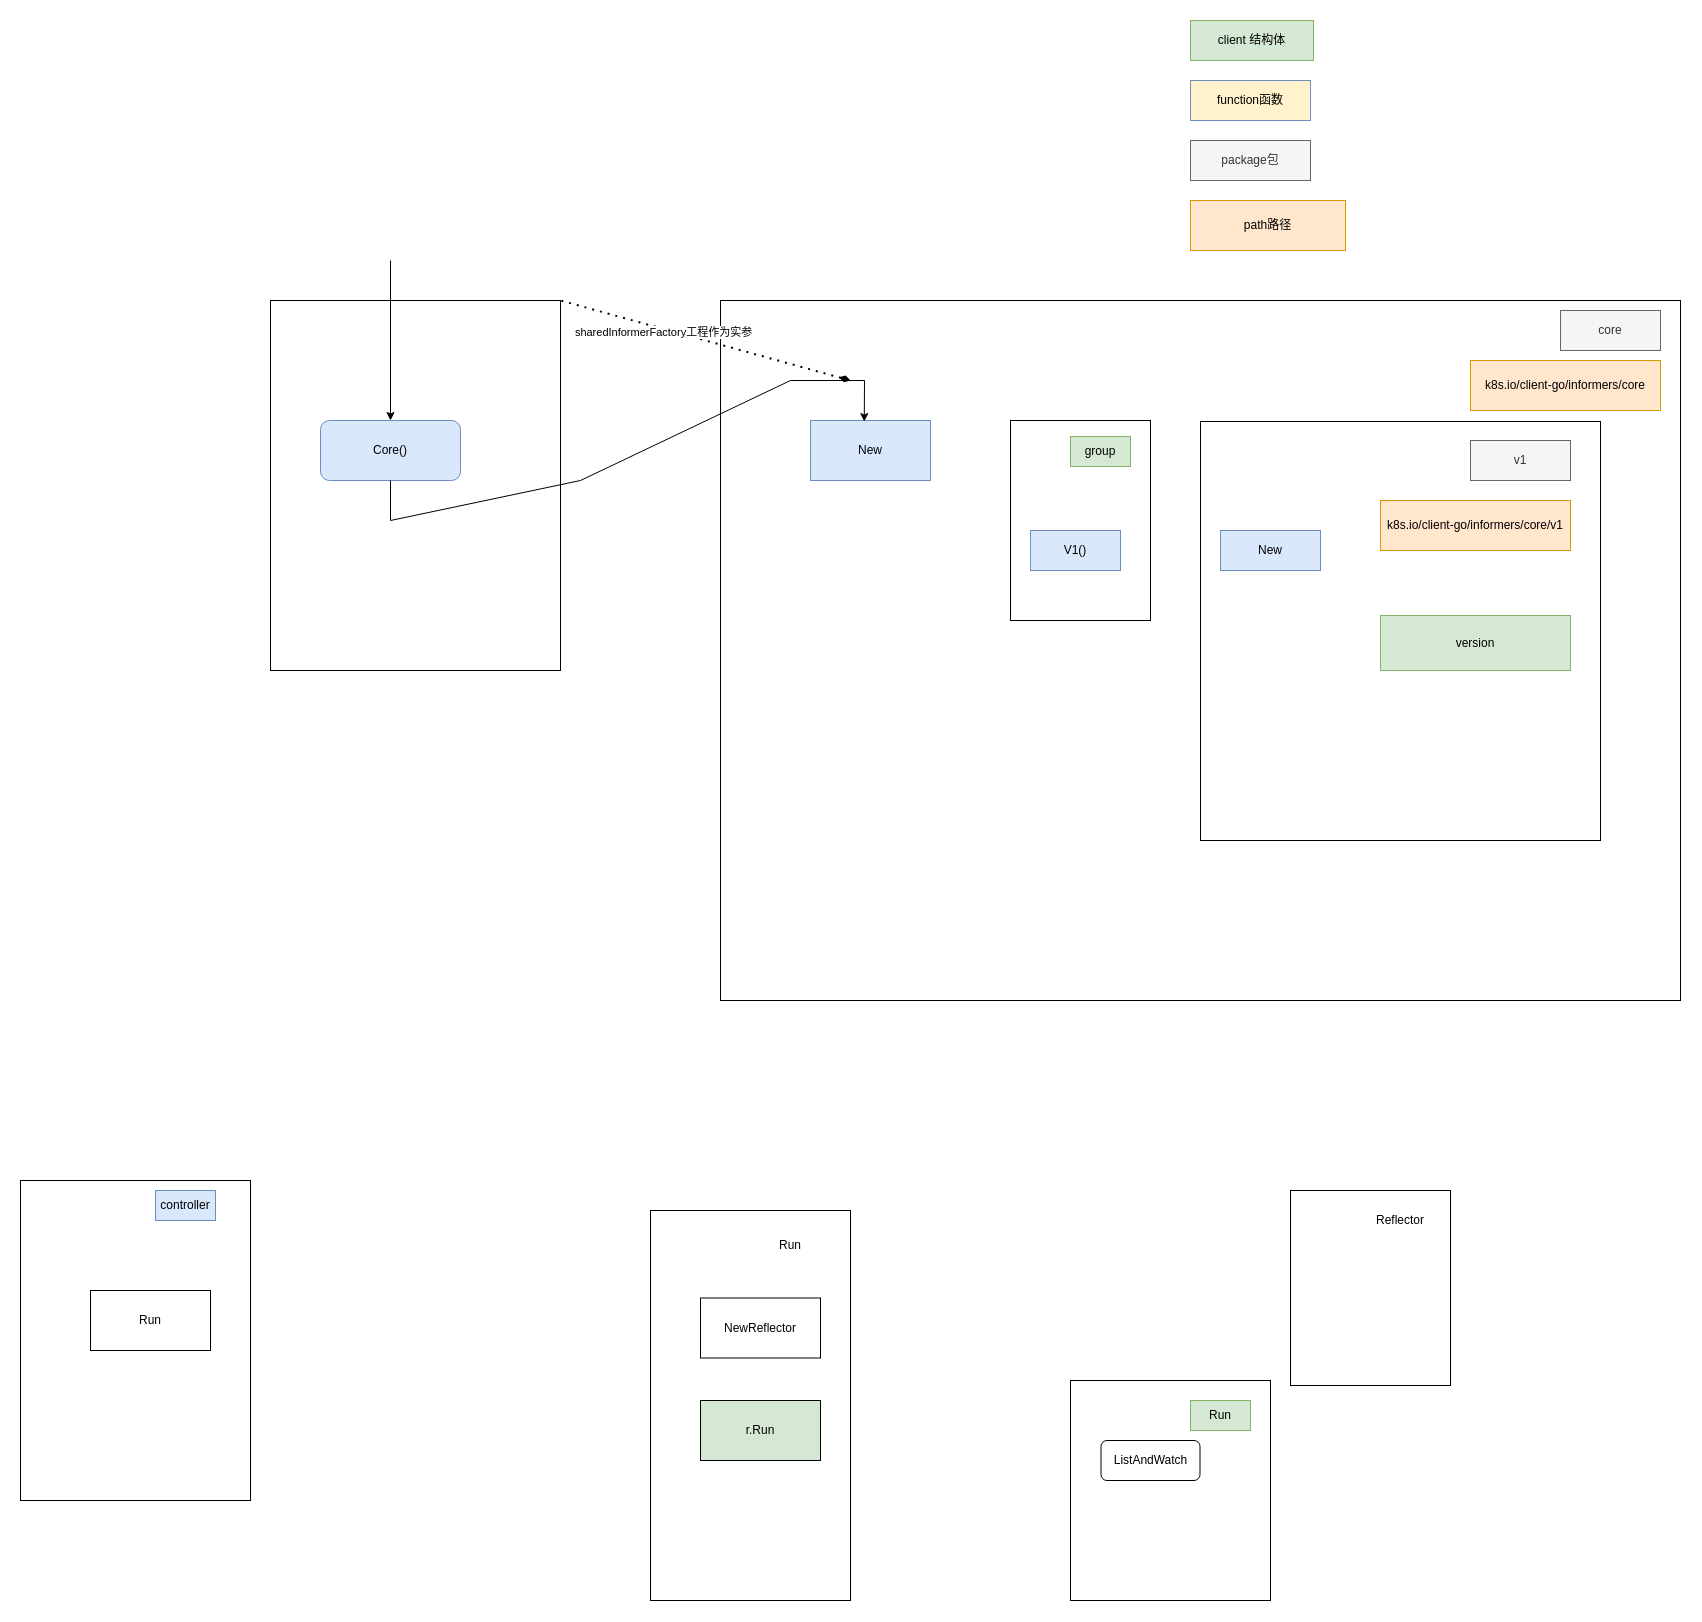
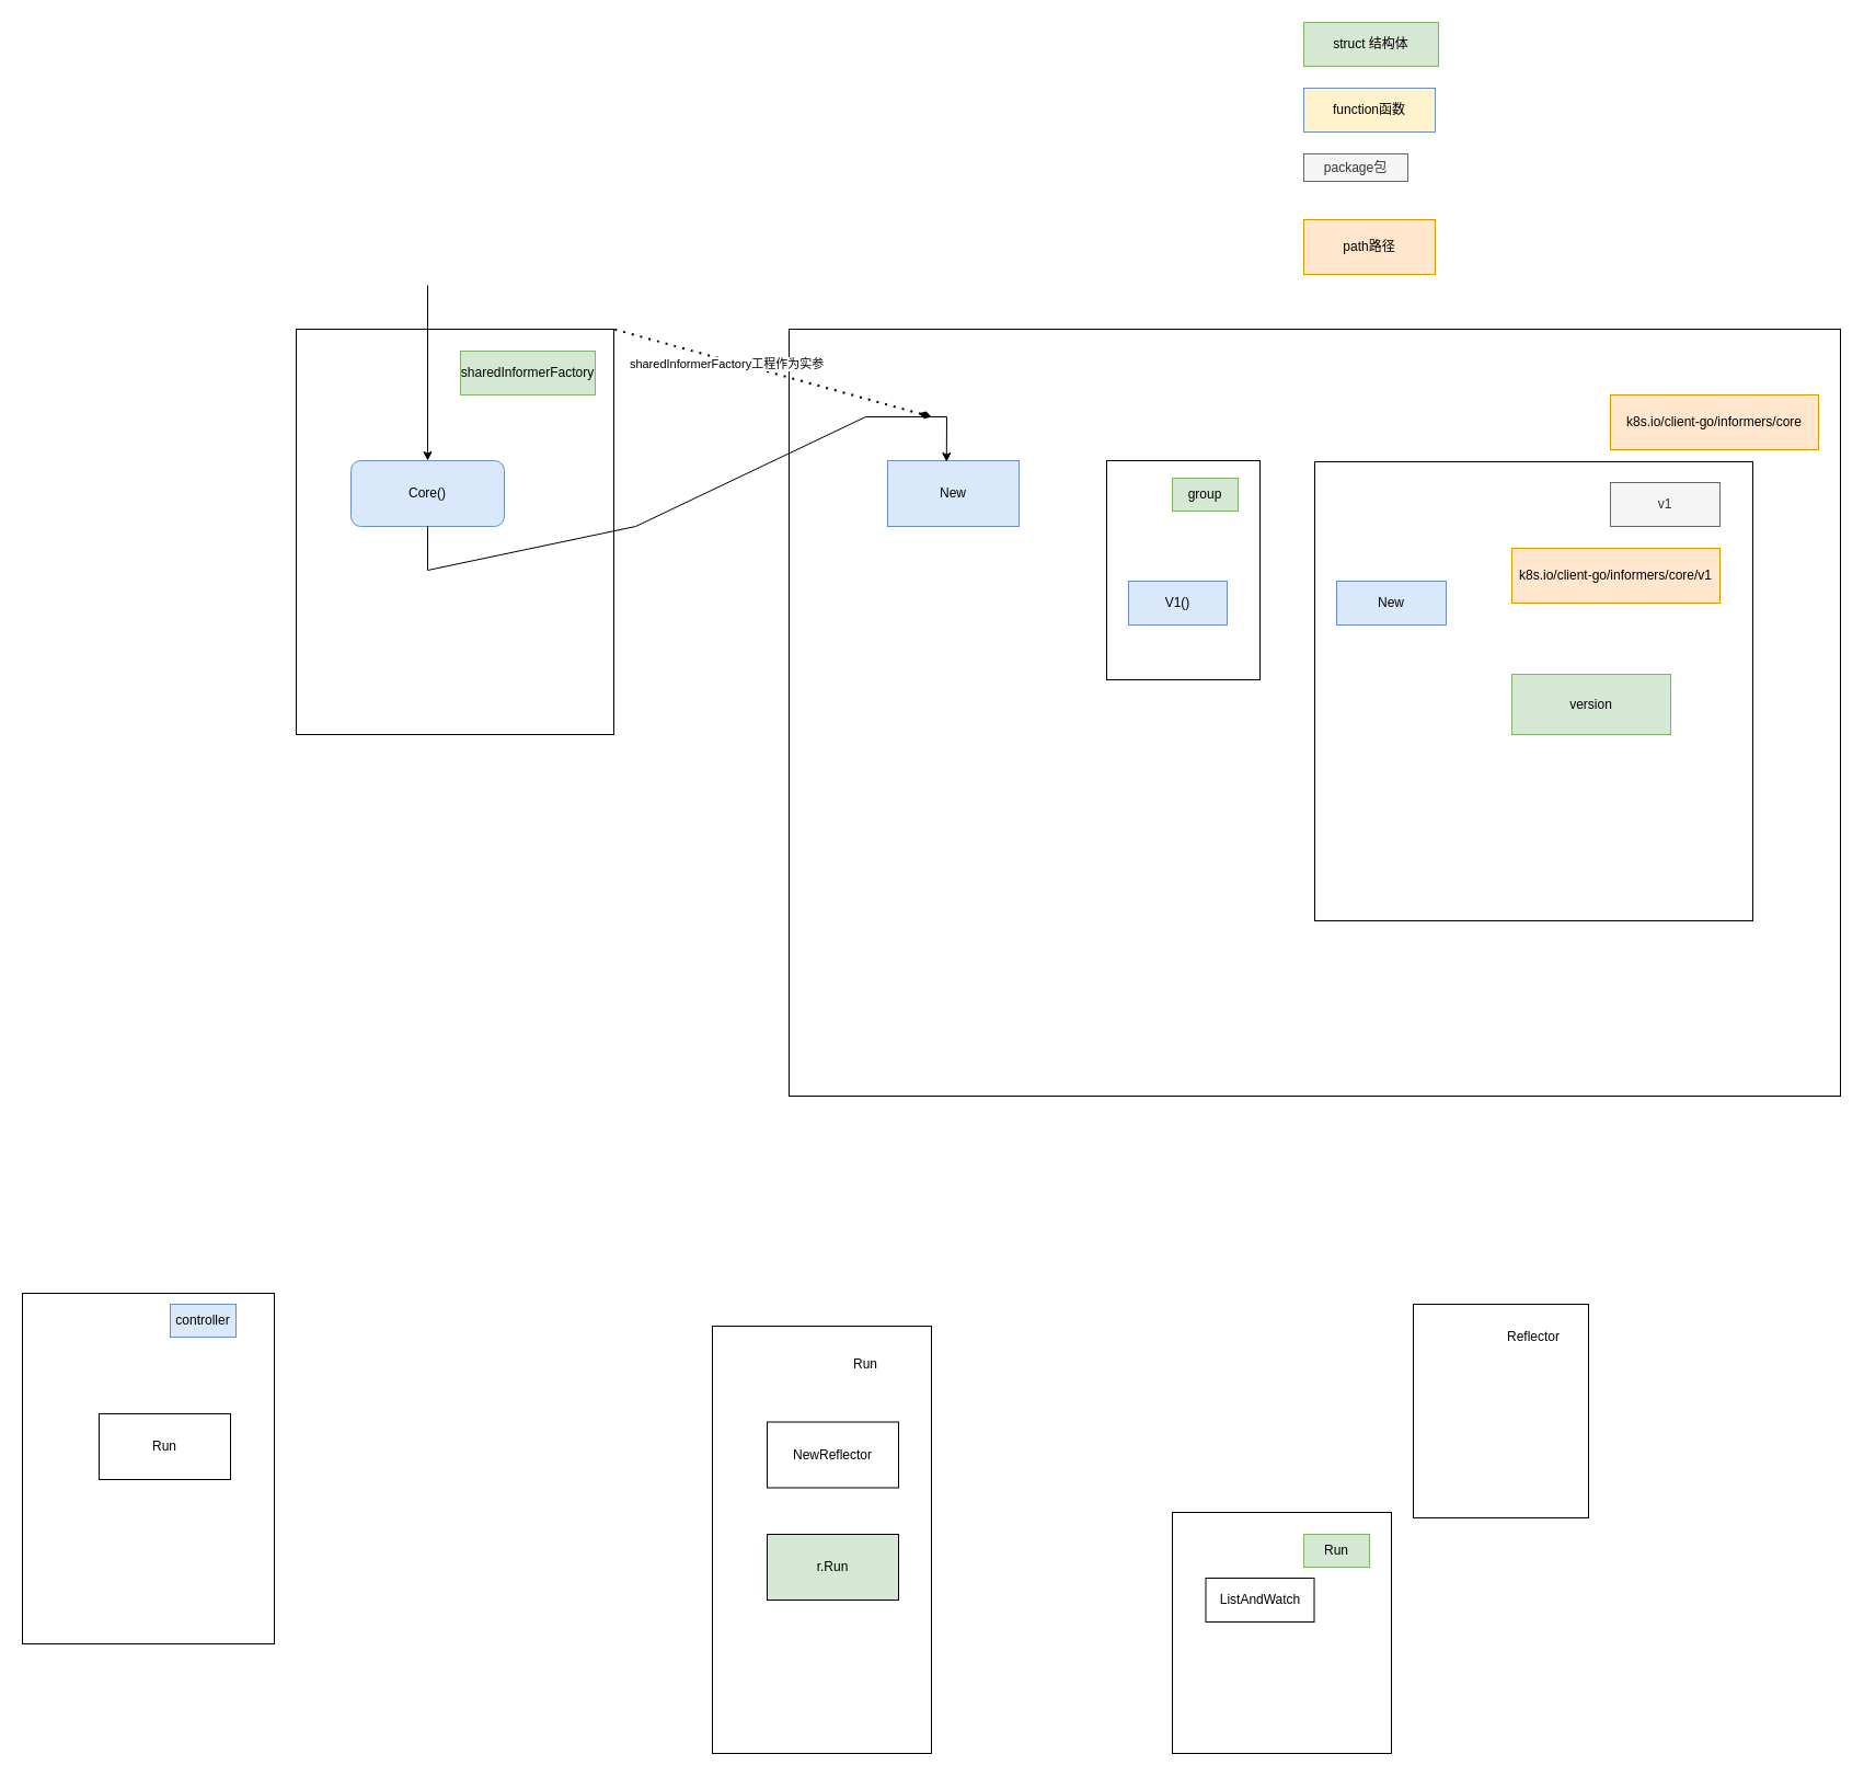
- <mxCell id="18" value="client 结构体" style="text;html=1;strokeColor=#82b366;fillColor=#d5e8d4;align=center;verticalAlign=middle;whiteSpace=wrap;rounded=0;" vertex="1" parent="1"><mxGeometry x="1190" y="20" width="123" height="40" as="geometry" /></mxCell>
+ <mxCell id="18" value="struct 结构体" style="text;html=1;strokeColor=#82b366;fillColor=#d5e8d4;align=center;verticalAlign=middle;whiteSpace=wrap;rounded=0;" vertex="1" parent="1"><mxGeometry x="1190" y="20" width="123" height="40" as="geometry" /></mxCell>
- <mxCell id="23" value="package包" style="text;html=1;strokeColor=#666666;fillColor=#f5f5f5;align=center;verticalAlign=middle;whiteSpace=wrap;rounded=0;fontColor=#333333;" vertex="1" parent="1"><mxGeometry x="1190" y="140" width="120" height="40" as="geometry" /></mxCell>
+ <mxCell id="23" value="package包" style="text;html=1;strokeColor=#666666;fillColor=#f5f5f5;align=center;verticalAlign=middle;whiteSpace=wrap;rounded=0;fontColor=#333333;" vertex="1" parent="1"><mxGeometry x="1190" y="140" width="95" height="25" as="geometry" /></mxCell>
- <mxCell id="36" value="path路径" style="text;html=1;align=center;verticalAlign=middle;whiteSpace=wrap;rounded=0;fillColor=#ffe6cc;strokeColor=#d79b00;" vertex="1" parent="1"><mxGeometry x="1190" y="200" width="155" height="50" as="geometry" /></mxCell>
+ <mxCell id="36" value="path路径" style="text;html=1;align=center;verticalAlign=middle;whiteSpace=wrap;rounded=0;fillColor=#ffe6cc;strokeColor=#d79b00;" vertex="1" parent="1"><mxGeometry x="1190" y="200" width="120" height="50" as="geometry" /></mxCell>
- <mxCell id="22" value="core" style="text;html=1;strokeColor=#666666;fillColor=#f5f5f5;align=center;verticalAlign=middle;whiteSpace=wrap;rounded=0;fontColor=#333333;" vertex="1" parent="1"><mxGeometry x="1560" y="310" width="100" height="40" as="geometry" /></mxCell>
+ <mxCell id="17" value="sharedInformerFactory" style="text;html=1;strokeColor=#82b366;fillColor=#d5e8d4;align=center;verticalAlign=middle;whiteSpace=wrap;rounded=0;" vertex="1" parent="1"><mxGeometry x="420" y="320" width="123" height="40" as="geometry" /></mxCell>
- <mxCell id="38" value="version" style="text;html=1;strokeColor=#82b366;fillColor=#d5e8d4;align=center;verticalAlign=middle;whiteSpace=wrap;rounded=0;" vertex="1" parent="1"><mxGeometry x="1380" y="615" width="190" height="55" as="geometry" /></mxCell>
+ <mxCell id="38" value="version" style="text;html=1;strokeColor=#82b366;fillColor=#d5e8d4;align=center;verticalAlign=middle;whiteSpace=wrap;rounded=0;" vertex="1" parent="1"><mxGeometry x="1380" y="615" width="145" height="55" as="geometry" /></mxCell>
- <mxCell id="14" value="ListAndWatch" style="whiteSpace=wrap;html=1;rounded=1;" vertex="1" parent="1"><mxGeometry x="1100.5" y="1440" width="99" height="40" as="geometry" /></mxCell>
+ <mxCell id="14" value="ListAndWatch" style="rounded=0;whiteSpace=wrap;html=1;" vertex="1" parent="1"><mxGeometry x="1100.5" y="1440" width="99" height="40" as="geometry" /></mxCell>
